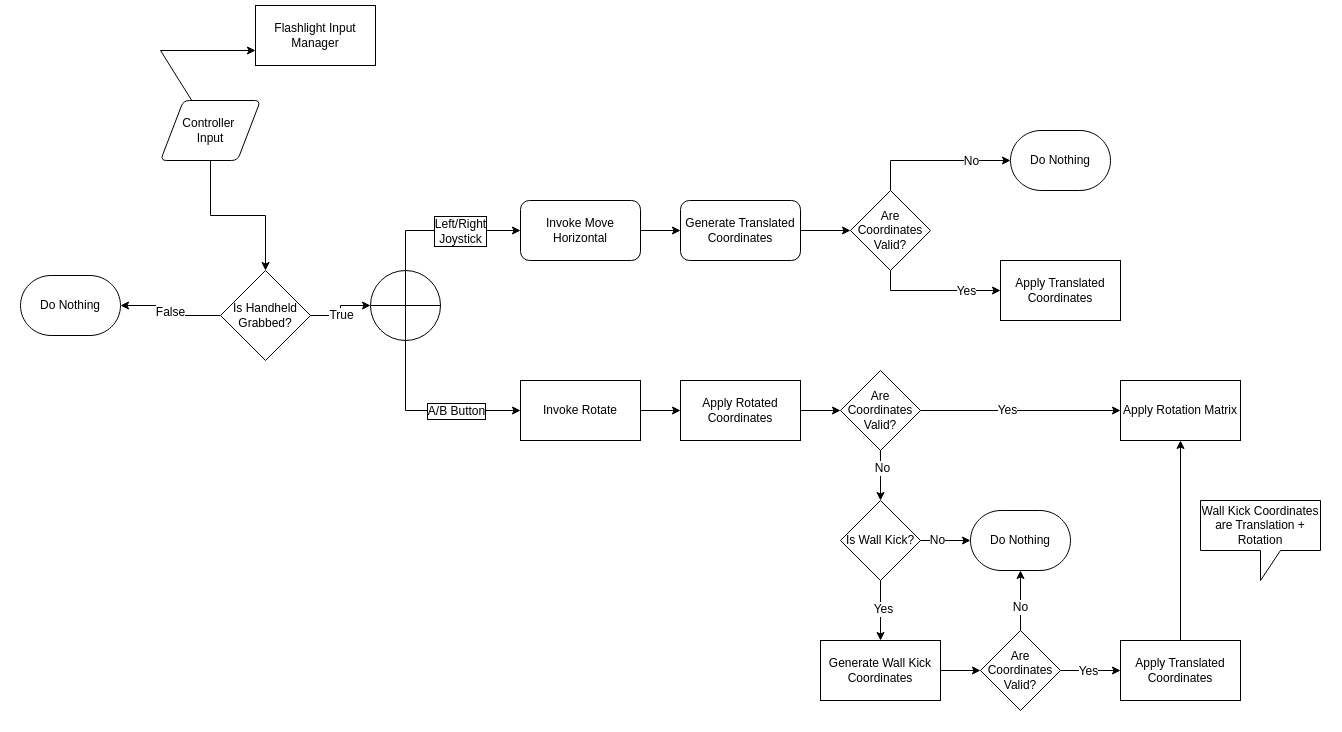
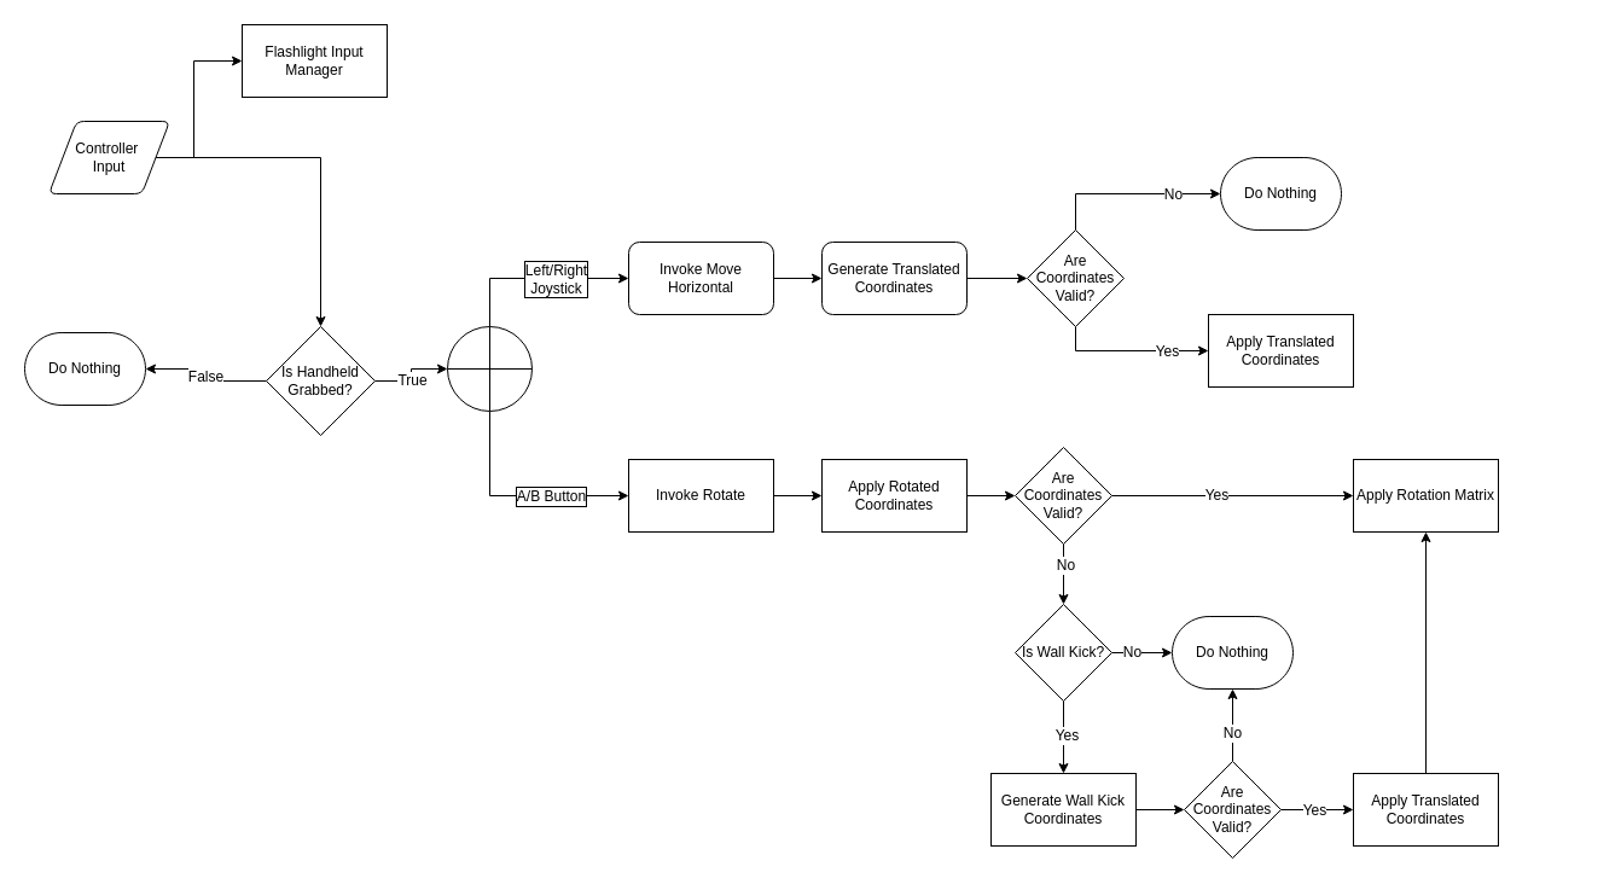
- <mxCell id="5" value="Flashlight Input Manager" style="rounded=0;whiteSpace=wrap;html=1;" vertex="1" parent="1"><mxGeometry x="255" y="5" width="120" height="60" as="geometry" /></mxCell>
+ <mxCell id="5" value="Flashlight Input Manager" style="rounded=0;whiteSpace=wrap;html=1;" vertex="1" parent="1"><mxGeometry x="200" y="20" width="120" height="60" as="geometry" /></mxCell>
- <mxCell id="4" value="Controller&amp;nbsp;&lt;div&gt;Input&lt;/div&gt;" style="shape=parallelogram;html=1;strokeWidth=1;perimeter=parallelogramPerimeter;whiteSpace=wrap;rounded=1;arcSize=12;size=0.23;" vertex="1" parent="1"><mxGeometry x="160" y="100" width="100" height="60" as="geometry" /></mxCell>
+ <mxCell id="4" value="Controller&amp;nbsp;&lt;div&gt;Input&lt;/div&gt;" style="shape=parallelogram;html=1;strokeWidth=1;perimeter=parallelogramPerimeter;whiteSpace=wrap;rounded=1;arcSize=12;size=0.23;" vertex="1" parent="1"><mxGeometry x="40" y="100" width="100" height="60" as="geometry" /></mxCell>
- <mxCell id="53" value="Wall Kick Coordinates are Translation + Rotation" style="shape=callout;whiteSpace=wrap;html=1;perimeter=calloutPerimeter;strokeColor=default;strokeWidth=1;align=center;verticalAlign=middle;fontFamily=Helvetica;fontSize=12;fontColor=default;fillColor=default;" vertex="1" parent="1"><mxGeometry x="1200" y="500" width="120" height="80" as="geometry" /></mxCell>
